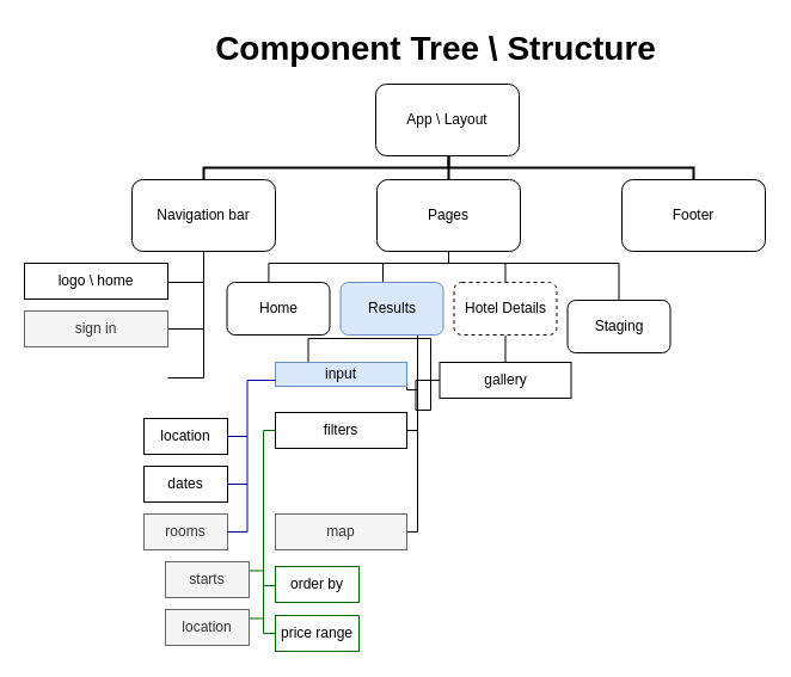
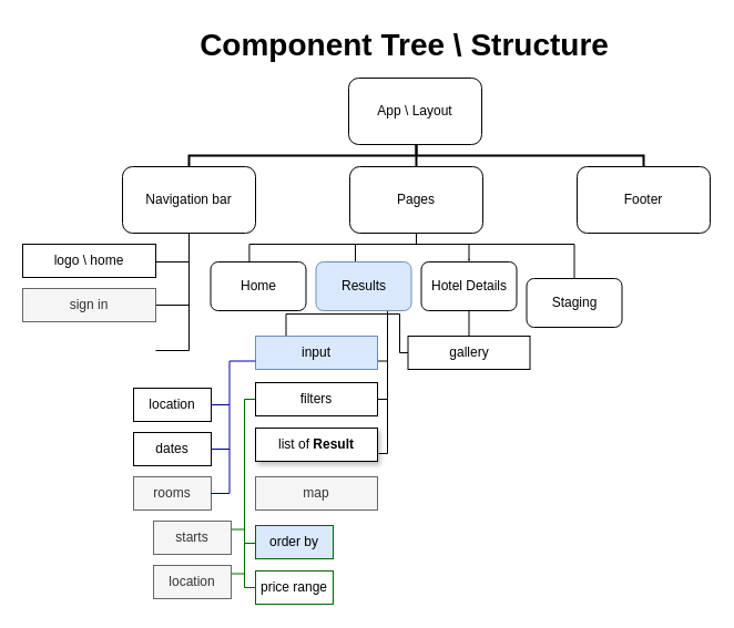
- <mxCell id="14" style="edgeStyle=orthogonalEdgeStyle;rounded=0;jumpSize=0;orthogonalLoop=1;jettySize=auto;html=1;exitX=0.5;exitY=1;exitDx=0;exitDy=0;startSize=0;endArrow=none;endFill=0;endSize=0;strokeColor=#000000;strokeWidth=1;fontSize=12;fontColor=#000000;entryX=0.5;entryY=0;entryDx=0;entryDy=0;" edge="1" parent="1" source="16" target="26"><mxGeometry relative="1" as="geometry"><mxPoint x="430" y="230" as="targetPoint" /><Array as="points"><mxPoint x="375" y="220" /><mxPoint x="423" y="220" /></Array></mxGeometry></mxCell>
+ <mxCell id="14" style="edgeStyle=orthogonalEdgeStyle;rounded=0;jumpSize=0;orthogonalLoop=1;jettySize=auto;html=1;exitX=0.5;exitY=1;exitDx=0;exitDy=0;startSize=0;endArrow=classic;endFill=0;endSize=0;strokeColor=#000000;strokeWidth=1;fontSize=12;fontColor=#000000;entryX=0.5;entryY=0;entryDx=0;entryDy=0;" edge="1" parent="1" source="16" target="26"><mxGeometry relative="1" as="geometry"><mxPoint x="430" y="230" as="targetPoint" /><Array as="points"><mxPoint x="375" y="220" /><mxPoint x="423" y="220" /></Array></mxGeometry></mxCell>
- <mxCell id="26" value="Hotel Details" style="rounded=1;whiteSpace=wrap;html=1;strokeWidth=1;fontSize=12;align=center;verticalAlign=middle;textDirection=ltr;spacing=0;dashed=1;" vertex="1" parent="1"><mxGeometry x="379.5" y="236" width="86" height="44" as="geometry" /></mxCell>
+ <mxCell id="26" value="Hotel Details" style="rounded=1;whiteSpace=wrap;html=1;strokeWidth=1;fontSize=12;align=center;verticalAlign=middle;textDirection=ltr;spacing=0;" vertex="1" parent="1"><mxGeometry x="379.5" y="236" width="86" height="44" as="geometry" /></mxCell>
- <mxCell id="29" value="input" style="rounded=0;whiteSpace=wrap;html=1;strokeWidth=1;fontSize=12;align=center;fillColor=#dae8fc;strokeColor=#6c8ebf;" vertex="1" parent="1"><mxGeometry x="230" y="303" width="110" height="20" as="geometry" /></mxCell>
+ <mxCell id="29" value="input" style="rounded=0;whiteSpace=wrap;html=1;strokeWidth=1;fontSize=12;align=center;fillColor=#dae8fc;strokeColor=#6c8ebf;" vertex="1" parent="1"><mxGeometry x="230" y="303" width="110" height="30" as="geometry" /></mxCell>
+ <mxCell id="38" value="list of &lt;b&gt;Result&lt;/b&gt;" style="rounded=0;whiteSpace=wrap;html=1;strokeWidth=1;fontSize=12;fontColor=#000000;align=center;perimeterSpacing=1;shadow=1;sketch=0;glass=0;" vertex="1" parent="1"><mxGeometry x="230" y="386" width="110" height="30" as="geometry" /></mxCell>
+ <mxCell id="21" style="edgeStyle=orthogonalEdgeStyle;rounded=0;jumpSize=0;orthogonalLoop=1;jettySize=auto;html=1;exitX=0.75;exitY=1;exitDx=0;exitDy=0;entryX=1;entryY=0.75;entryDx=0;entryDy=0;startSize=0;endArrow=none;endFill=0;endSize=0;strokeWidth=1;fontSize=12;fontColor=#000000;" edge="1" parent="1" source="23" target="38"><mxGeometry relative="1" as="geometry"><Array as="points"><mxPoint x="349" y="409" /></Array></mxGeometry></mxCell>
- <mxCell id="22" style="edgeStyle=orthogonalEdgeStyle;rounded=0;jumpSize=0;orthogonalLoop=1;jettySize=auto;html=1;exitX=0.75;exitY=1;exitDx=0;exitDy=0;entryX=1;entryY=0.5;entryDx=0;entryDy=0;startSize=0;endArrow=none;endFill=0;endSize=0;strokeWidth=1;fontSize=12;fontColor=#000000;" edge="1" parent="1" source="23" target="47"><mxGeometry relative="1" as="geometry"><Array as="points"><mxPoint x="349" y="445" /></Array></mxGeometry></mxCell>
- <mxCell id="40" value="order by" style="rounded=0;whiteSpace=wrap;html=1;strokeWidth=1;fontSize=12;fontColor=#000000;align=center;strokeColor=#006600;" vertex="1" parent="1"><mxGeometry x="230" y="474" width="70" height="30" as="geometry" /></mxCell>
+ <mxCell id="40" value="order by" style="rounded=0;whiteSpace=wrap;html=1;strokeWidth=1;fontSize=12;fontColor=#000000;align=center;strokeColor=#006600;fillColor=#dae8fc;" vertex="1" parent="1"><mxGeometry x="230" y="474" width="70" height="30" as="geometry" /></mxCell>
